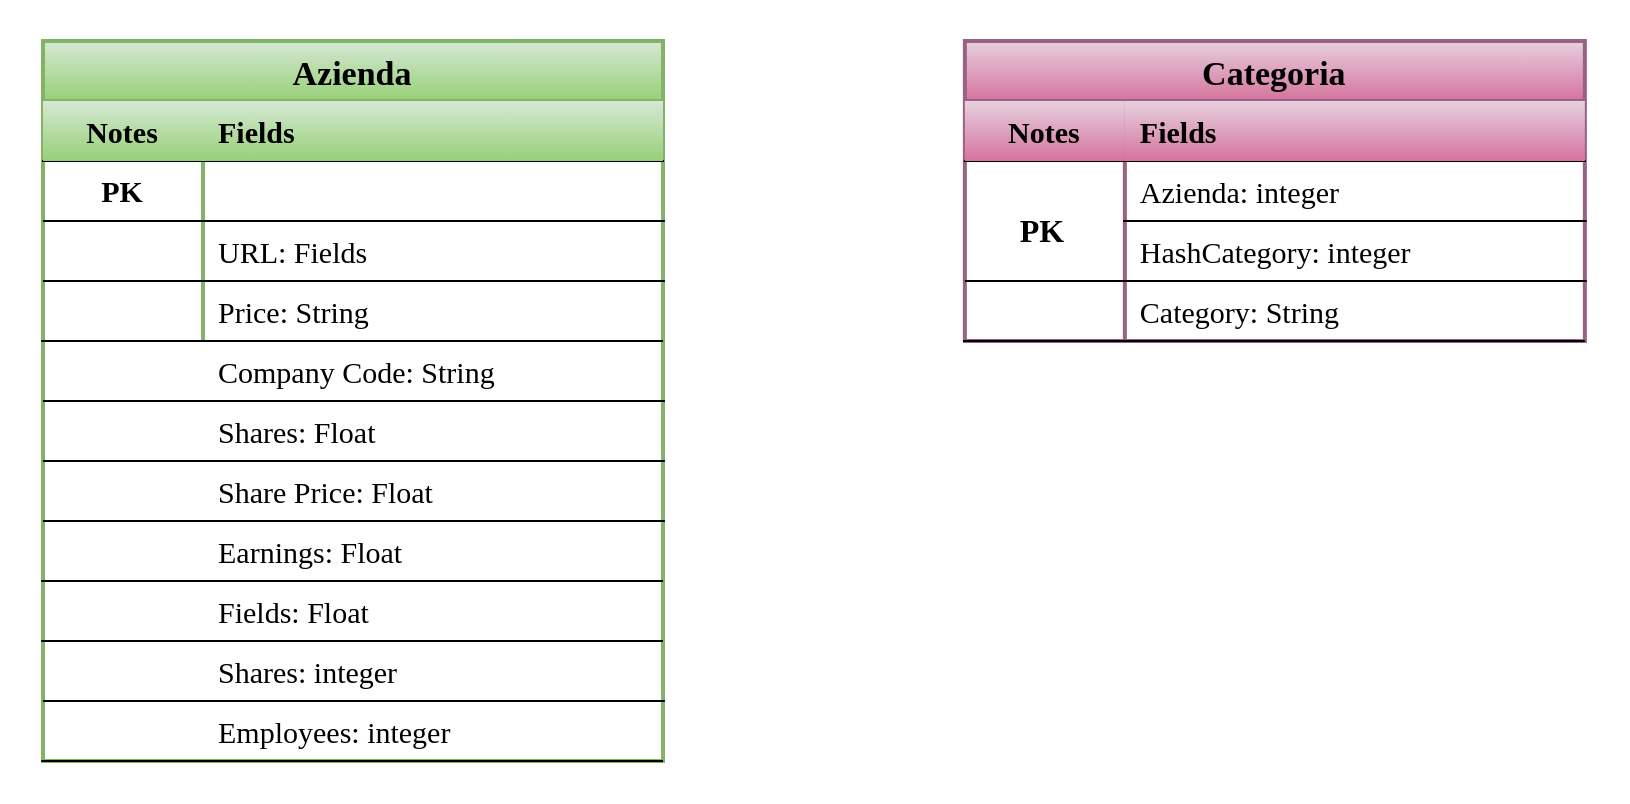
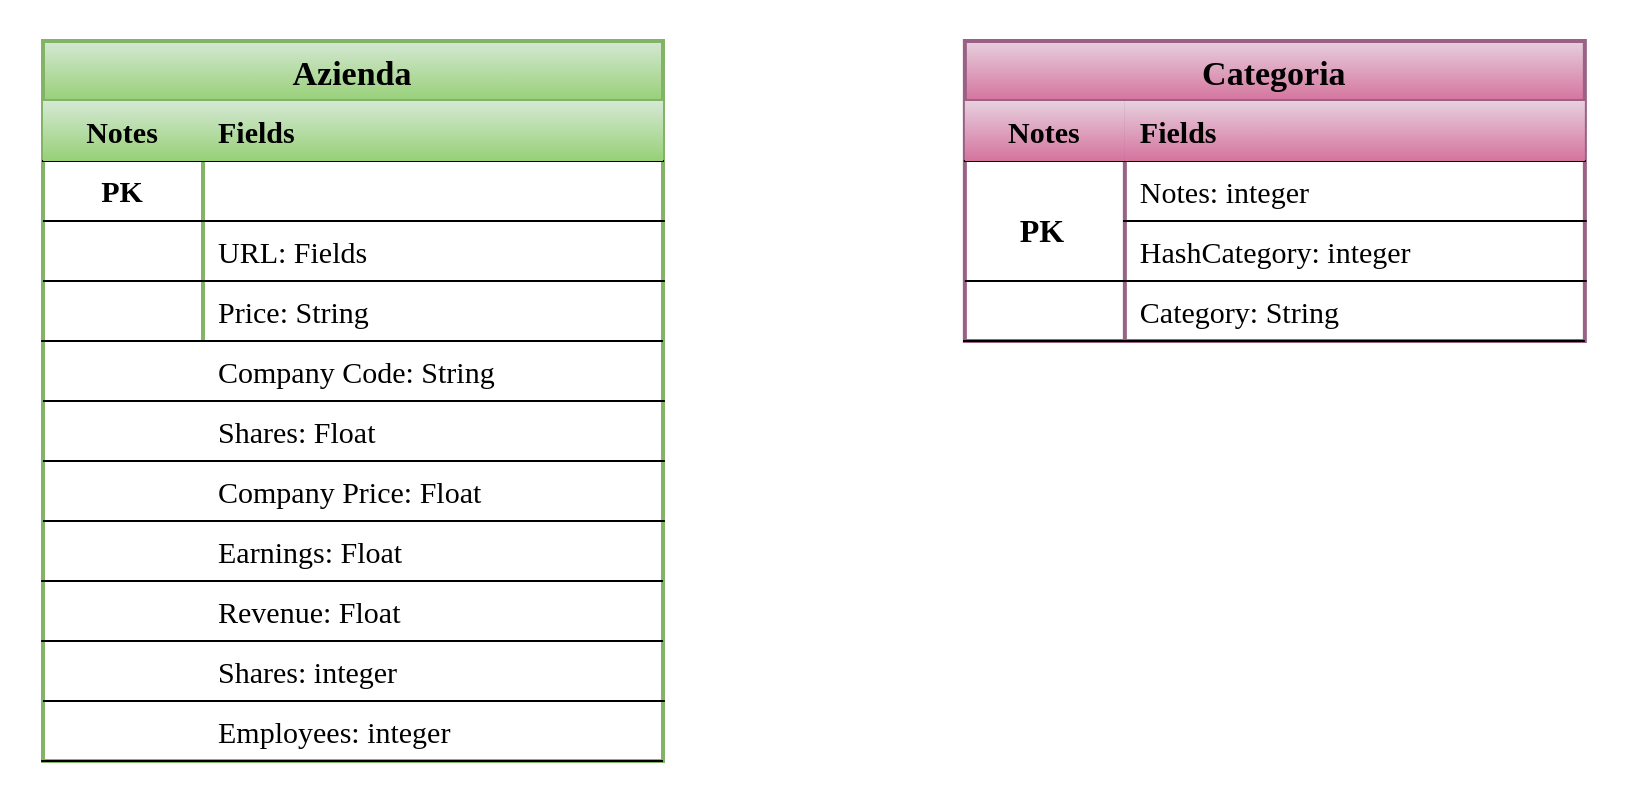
- <mxCell id="48" value="Azienda: integer" style="shape=partialRectangle;connectable=0;fillColor=none;top=0;left=0;bottom=0;right=0;align=left;spacingLeft=6;overflow=hidden;fontSize=15;fontStyle=0;fontFamily=Verdana;" parent="46" vertex="1"><mxGeometry x="80" width="230" height="30" as="geometry"><mxRectangle width="230" height="30" as="alternateBounds" /></mxGeometry></mxCell>
+ <mxCell id="48" value="Notes: integer" style="shape=partialRectangle;connectable=0;fillColor=none;top=0;left=0;bottom=0;right=0;align=left;spacingLeft=6;overflow=hidden;fontSize=15;fontStyle=0;fontFamily=Verdana;" parent="46" vertex="1"><mxGeometry x="80" width="230" height="30" as="geometry"><mxRectangle width="230" height="30" as="alternateBounds" /></mxGeometry></mxCell>
- <mxCell id="25" value="Share Price: Float" style="shape=partialRectangle;connectable=0;fillColor=none;top=0;left=0;bottom=0;right=0;align=left;spacingLeft=6;overflow=hidden;fontSize=15;fontFamily=Verdana;" parent="23" vertex="1"><mxGeometry x="80" width="230" height="30" as="geometry"><mxRectangle width="230" height="30" as="alternateBounds" /></mxGeometry></mxCell>
+ <mxCell id="25" value="Company Price: Float" style="shape=partialRectangle;connectable=0;fillColor=none;top=0;left=0;bottom=0;right=0;align=left;spacingLeft=6;overflow=hidden;fontSize=15;fontFamily=Verdana;" parent="23" vertex="1"><mxGeometry x="80" width="230" height="30" as="geometry"><mxRectangle width="230" height="30" as="alternateBounds" /></mxGeometry></mxCell>
- <mxCell id="29" value="Fields: Float" style="shape=partialRectangle;connectable=0;fillColor=none;top=0;left=0;bottom=0;right=0;align=left;spacingLeft=6;overflow=hidden;fontSize=15;fontFamily=Verdana;" parent="1" vertex="1"><mxGeometry x="101" y="290" width="230" height="30" as="geometry"><mxRectangle width="230" height="30" as="alternateBounds" /></mxGeometry></mxCell>
+ <mxCell id="29" value="Revenue: Float" style="shape=partialRectangle;connectable=0;fillColor=none;top=0;left=0;bottom=0;right=0;align=left;spacingLeft=6;overflow=hidden;fontSize=15;fontFamily=Verdana;" parent="1" vertex="1"><mxGeometry x="101" y="290" width="230" height="30" as="geometry"><mxRectangle width="230" height="30" as="alternateBounds" /></mxGeometry></mxCell>
